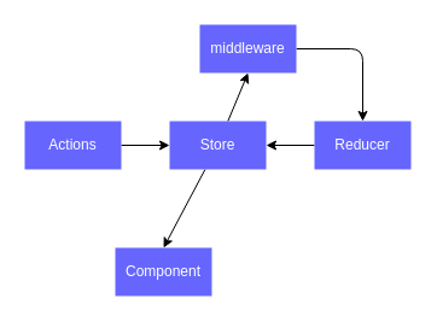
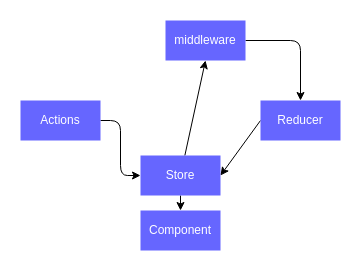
- <mxCell id="6" value="&lt;font color=&quot;#ffffff&quot;&gt;Store&lt;/font&gt;" style="rounded=0;whiteSpace=wrap;html=1;fillColor=#6666FF;strokeColor=none;" parent="1" vertex="1"><mxGeometry x="140" y="100" width="80" height="40" as="geometry" /></mxCell>
+ <mxCell id="6" value="&lt;font color=&quot;#ffffff&quot;&gt;Store&lt;/font&gt;" style="rounded=0;whiteSpace=wrap;html=1;fillColor=#6666FF;strokeColor=none;" parent="1" vertex="1"><mxGeometry x="140" y="155" width="80" height="40" as="geometry" /></mxCell>
- <mxCell id="9" value="&lt;font color=&quot;#ffffff&quot;&gt;Component&lt;/font&gt;" style="rounded=0;whiteSpace=wrap;html=1;fillColor=#6666FF;strokeColor=none;" parent="1" vertex="1"><mxGeometry x="95" y="205" width="80" height="40" as="geometry" /></mxCell>
+ <mxCell id="9" value="&lt;font color=&quot;#ffffff&quot;&gt;Component&lt;/font&gt;" style="rounded=0;whiteSpace=wrap;html=1;fillColor=#6666FF;strokeColor=none;" parent="1" vertex="1"><mxGeometry x="140" y="210" width="80" height="40" as="geometry" /></mxCell>
